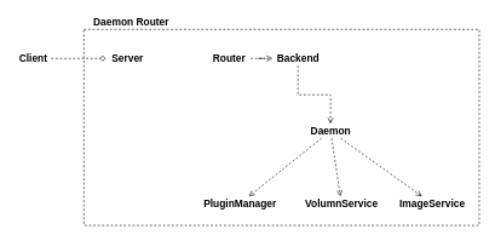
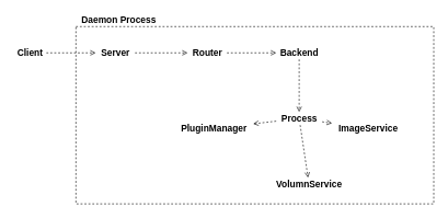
- <mxCell id="18" value="Daemon Router" style="text;html=1;align=center;verticalAlign=middle;resizable=0;points=[];autosize=1;fontSize=14;fontStyle=1" parent="1" vertex="1"><mxGeometry x="115" y="20" width="130" height="20" as="geometry" /></mxCell>
+ <mxCell id="18" value="Daemon Process" style="text;html=1;align=center;verticalAlign=middle;resizable=0;points=[];autosize=1;fontSize=14;fontStyle=1" parent="1" vertex="1"><mxGeometry x="115" y="20" width="130" height="20" as="geometry" /></mxCell>
- <mxCell id="3" value="" style="edgeStyle=orthogonalEdgeStyle;rounded=0;orthogonalLoop=1;jettySize=auto;html=1;fontSize=12;dashed=1;endArrow=diamond;endFill=0;" parent="1" source="4" target="6" edge="1"><mxGeometry relative="1" as="geometry" /></mxCell>
+ <mxCell id="3" value="" style="edgeStyle=orthogonalEdgeStyle;rounded=0;orthogonalLoop=1;jettySize=auto;html=1;fontSize=12;dashed=1;endArrow=open;endFill=0;" parent="1" source="4" target="6" edge="1"><mxGeometry relative="1" as="geometry" /></mxCell>
+ <mxCell id="5" value="" style="edgeStyle=orthogonalEdgeStyle;rounded=0;orthogonalLoop=1;jettySize=auto;html=1;fontSize=12;dashed=1;endArrow=open;endFill=0;" parent="1" source="6" target="8" edge="1"><mxGeometry relative="1" as="geometry" /></mxCell>
- <mxCell id="10" value="Backend" style="text;html=1;align=center;verticalAlign=middle;resizable=0;points=[];autosize=1;fontSize=14;fontStyle=1" parent="1" vertex="1"><mxGeometry x="375" y="70" width="70" height="20" as="geometry" /></mxCell>
+ <mxCell id="10" value="Backend" style="text;html=1;align=center;verticalAlign=middle;resizable=0;points=[];autosize=1;fontSize=14;fontStyle=1" parent="1" vertex="1"><mxGeometry x="420" y="70" width="70" height="20" as="geometry" /></mxCell>
- <mxCell id="14" value="Daemon" style="text;html=1;align=center;verticalAlign=middle;resizable=0;points=[];autosize=1;fontSize=14;fontStyle=1" parent="1" vertex="1"><mxGeometry x="420" y="170" width="70" height="20" as="geometry" /></mxCell>
+ <mxCell id="14" value="Process" style="text;html=1;align=center;verticalAlign=middle;resizable=0;points=[];autosize=1;fontSize=14;fontStyle=1" parent="1" vertex="1"><mxGeometry x="420" y="170" width="70" height="20" as="geometry" /></mxCell>
- <mxCell id="15" value="PluginManager" style="text;html=1;align=center;verticalAlign=middle;resizable=0;points=[];autosize=1;fontSize=14;fontStyle=1" parent="1" vertex="1"><mxGeometry x="270" y="270" width="120" height="20" as="geometry" /></mxCell>
+ <mxCell id="15" value="PluginManager" style="text;html=1;align=center;verticalAlign=middle;resizable=0;points=[];autosize=1;fontSize=14;fontStyle=1" parent="1" vertex="1"><mxGeometry x="265" y="185" width="120" height="20" as="geometry" /></mxCell>
- <mxCell id="17" value="ImageService" style="text;html=1;align=center;verticalAlign=middle;resizable=0;points=[];autosize=1;fontSize=14;fontStyle=1" parent="1" vertex="1"><mxGeometry x="540" y="270" width="110" height="20" as="geometry" /></mxCell>
+ <mxCell id="17" value="ImageService" style="text;html=1;align=center;verticalAlign=middle;resizable=0;points=[];autosize=1;fontSize=14;fontStyle=1" parent="1" vertex="1"><mxGeometry x="505" y="185" width="110" height="20" as="geometry" /></mxCell>
